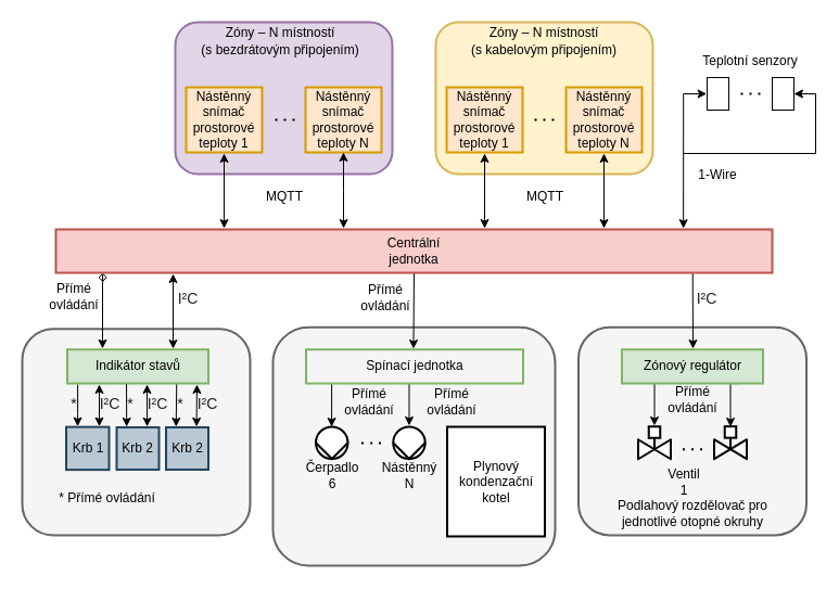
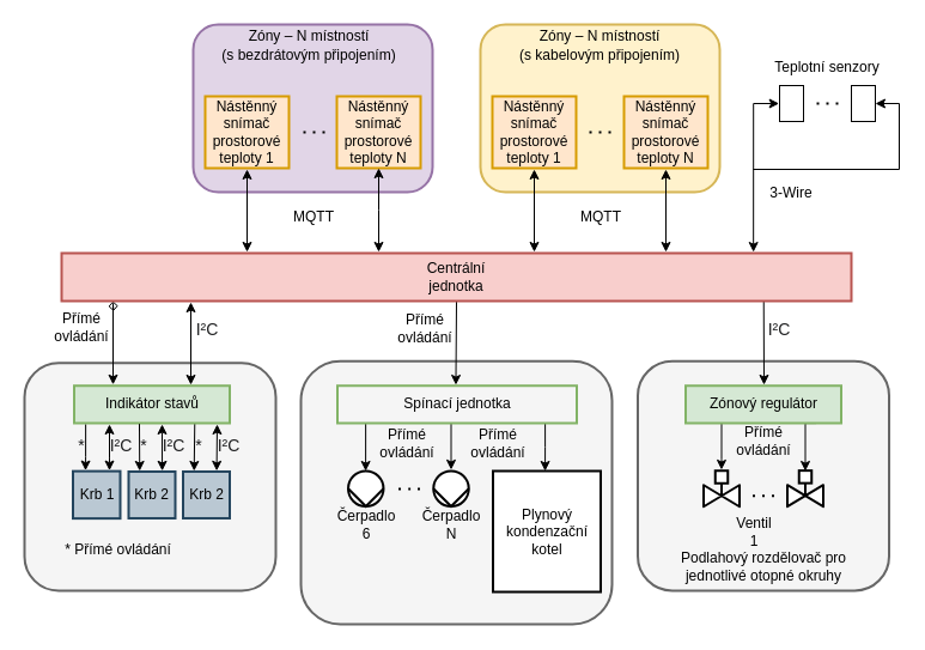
- <mxCell id="73" value="1-Wire" style="text;html=1;strokeColor=none;fillColor=none;align=center;verticalAlign=middle;whiteSpace=wrap;rounded=0;" parent="1" vertex="1"><mxGeometry x="641" y="151" width="40" height="20" as="geometry" /></mxCell>
+ <mxCell id="73" value="3-Wire" style="text;html=1;strokeColor=none;fillColor=none;align=center;verticalAlign=middle;whiteSpace=wrap;rounded=0;" parent="1" vertex="1"><mxGeometry x="641" y="151" width="40" height="20" as="geometry" /></mxCell>
+ <mxCell id="29" style="edgeStyle=orthogonalEdgeStyle;rounded=0;orthogonalLoop=1;jettySize=auto;html=1;entryX=0.868;entryY=0.998;entryDx=0;entryDy=0;entryPerimeter=0;startArrow=classic;startFill=1;endArrow=none;endFill=0;exitX=0.484;exitY=0;exitDx=0;exitDy=0;exitPerimeter=0;" parent="1" source="30" target="40" edge="1"><mxGeometry relative="1" as="geometry"><Array as="points" /></mxGeometry></mxCell>
- <mxCell id="32" value="Nástěnný N" style="text;html=1;strokeColor=none;fillColor=none;align=center;verticalAlign=middle;whiteSpace=wrap;rounded=0;" parent="1" vertex="1"><mxGeometry x="350.5" y="428" width="51.5" height="20" as="geometry" /></mxCell>
+ <mxCell id="32" value="Čerpadlo N" style="text;html=1;strokeColor=none;fillColor=none;align=center;verticalAlign=middle;whiteSpace=wrap;rounded=0;" parent="1" vertex="1"><mxGeometry x="350.5" y="428" width="51.5" height="20" as="geometry" /></mxCell>
